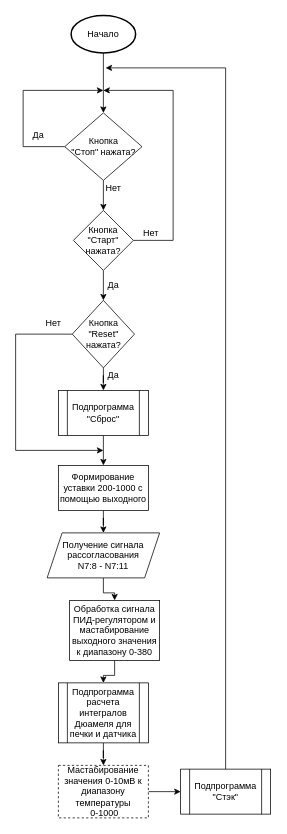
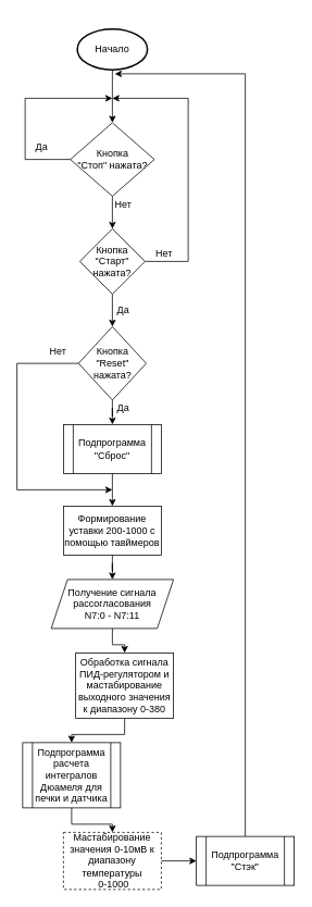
- <mxCell id="3" value="Начало" style="strokeWidth=2;html=1;shape=mxgraph.flowchart.start_1;whiteSpace=wrap;" parent="1" vertex="1"><mxGeometry x="94" y="20" width="86" height="50" as="geometry" /></mxCell>
+ <mxCell id="3" value="Начало" style="strokeWidth=2;html=1;shape=mxgraph.flowchart.start_1;whiteSpace=wrap;" parent="1" vertex="1"><mxGeometry x="94" y="35" width="86" height="50" as="geometry" /></mxCell>
- <mxCell id="21" value="Формирование уставки 200-1000 с помощью выходного" style="rounded=0;whiteSpace=wrap;html=1;" parent="1" vertex="1"><mxGeometry x="77" y="620" width="120" height="60" as="geometry" /></mxCell>
+ <mxCell id="21" value="Формирование уставки 200-1000 с помощью тавймеров" style="rounded=0;whiteSpace=wrap;html=1;" parent="1" vertex="1"><mxGeometry x="77" y="620" width="120" height="60" as="geometry" /></mxCell>
- <mxCell id="24" value="Получение сигнала рассогласования&lt;br&gt;N7:8 - N7:11" style="shape=parallelogram;perimeter=parallelogramPerimeter;whiteSpace=wrap;html=1;fixedSize=1;" parent="1" vertex="1"><mxGeometry x="62" y="710" width="150" height="60" as="geometry" /></mxCell>
+ <mxCell id="24" value="Получение сигнала рассогласования&lt;br&gt;N7:0 - N7:11" style="shape=parallelogram;perimeter=parallelogramPerimeter;whiteSpace=wrap;html=1;fixedSize=1;" parent="1" vertex="1"><mxGeometry x="62" y="710" width="150" height="60" as="geometry" /></mxCell>
- <mxCell id="28" value="Подпрограмма расчета интегралов Дюамеля для печки и датчика" style="shape=process;whiteSpace=wrap;html=1;backgroundOutline=1;" parent="1" vertex="1"><mxGeometry x="77" y="910" width="120" height="80" as="geometry" /></mxCell>
+ <mxCell id="28" value="Подпрограмма расчета интегралов Дюамеля для печки и датчика" style="shape=process;whiteSpace=wrap;html=1;backgroundOutline=1;" parent="1" vertex="1"><mxGeometry x="27" y="910" width="120" height="80" as="geometry" /></mxCell>
